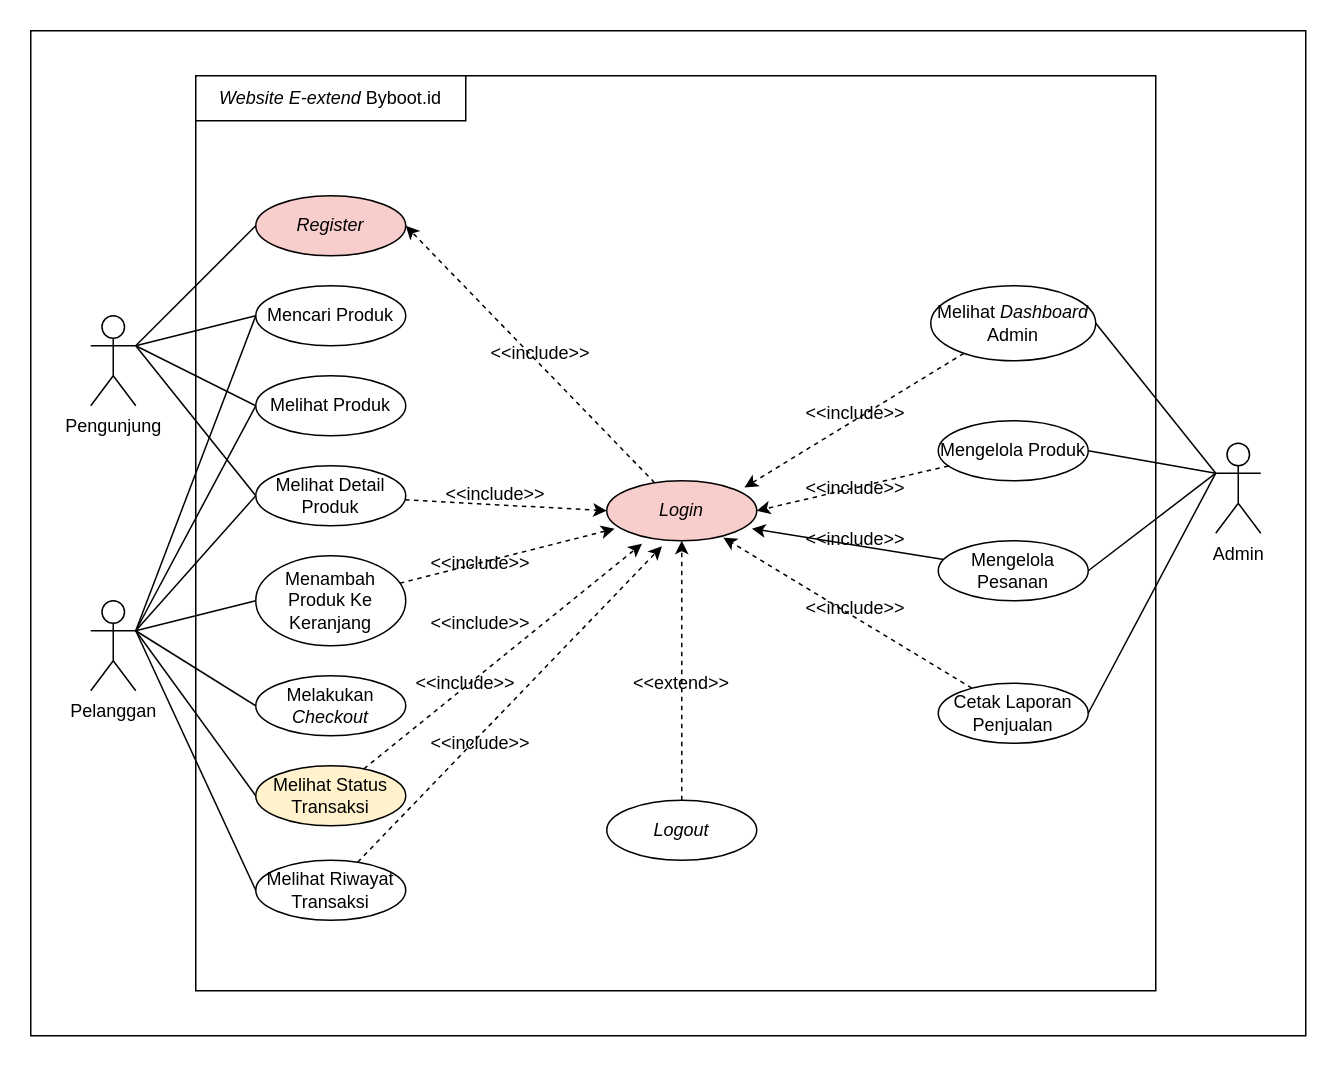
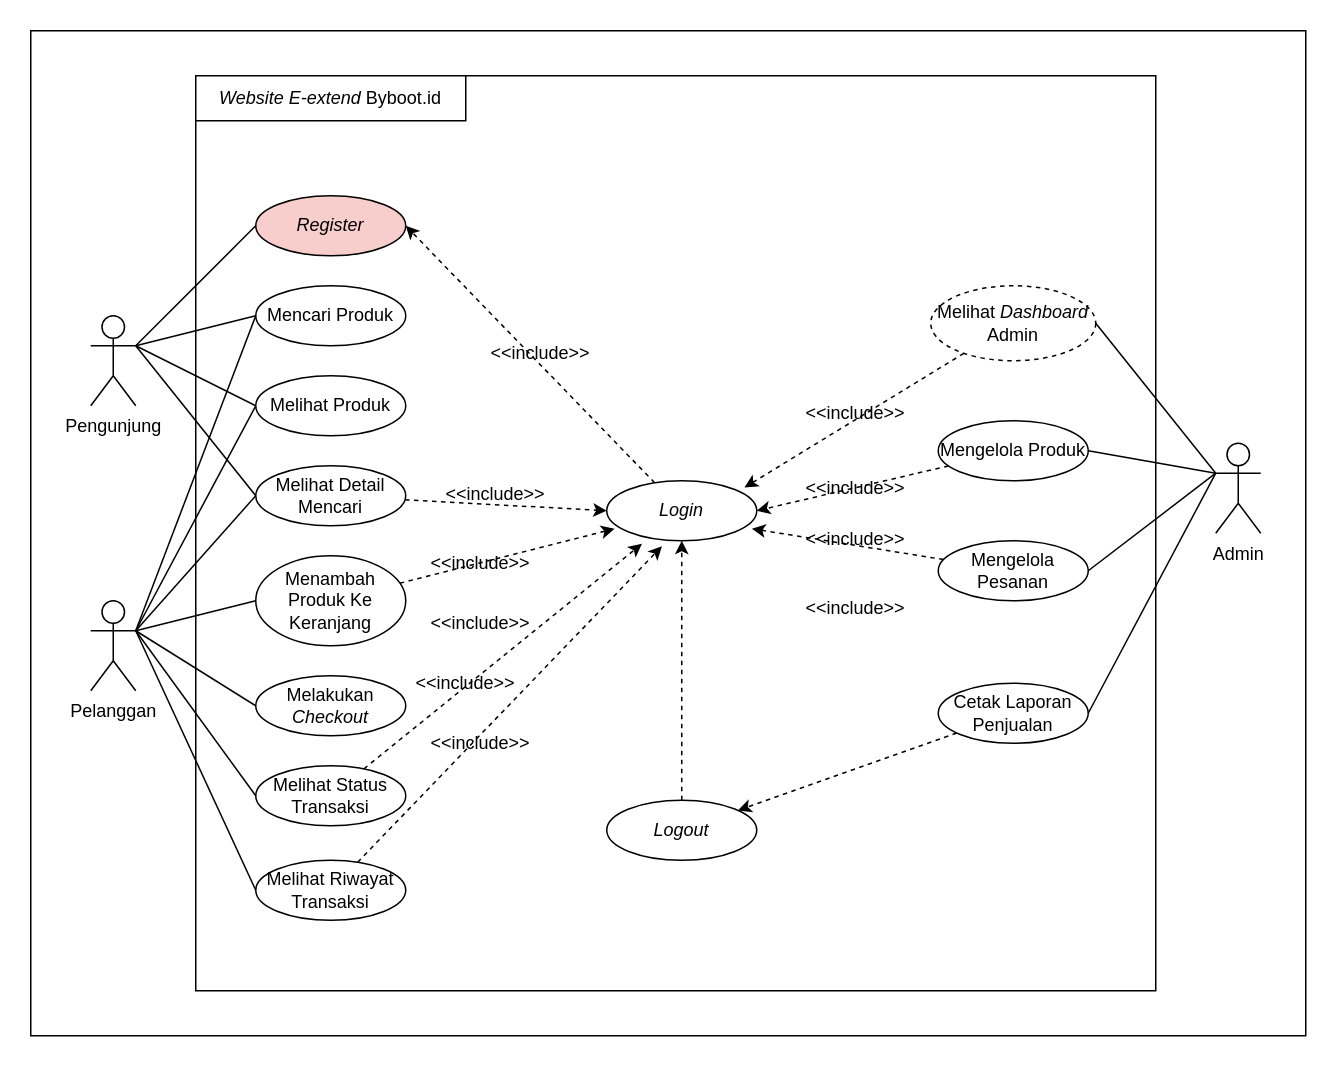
- <mxCell id="31" value="Melihat &lt;i&gt;Dashboard&lt;/i&gt; Admin" style="ellipse;whiteSpace=wrap;html=1;" vertex="1" parent="1"><mxGeometry x="620" y="190" width="110" height="50" as="geometry" /></mxCell>
+ <mxCell id="31" value="Melihat &lt;i&gt;Dashboard&lt;/i&gt; Admin" style="ellipse;whiteSpace=wrap;html=1;dashed=1;" vertex="1" parent="1"><mxGeometry x="620" y="190" width="110" height="50" as="geometry" /></mxCell>
- <mxCell id="9" value="Melihat Detail Produk" style="ellipse;whiteSpace=wrap;html=1;" vertex="1" parent="1"><mxGeometry x="170" y="310" width="100" height="40" as="geometry" /></mxCell>
+ <mxCell id="9" value="Melihat Detail Mencari" style="ellipse;whiteSpace=wrap;html=1;" vertex="1" parent="1"><mxGeometry x="170" y="310" width="100" height="40" as="geometry" /></mxCell>
- <mxCell id="43" value="&lt;i&gt;Login&lt;/i&gt;" style="ellipse;whiteSpace=wrap;html=1;fillColor=#f8cecc;" vertex="1" parent="1"><mxGeometry x="404" y="320" width="100" height="40" as="geometry" /></mxCell>
+ <mxCell id="43" value="&lt;i&gt;Login&lt;/i&gt;" style="ellipse;whiteSpace=wrap;html=1;" vertex="1" parent="1"><mxGeometry x="404" y="320" width="100" height="40" as="geometry" /></mxCell>
- <mxCell id="34" style="edgeStyle=none;rounded=0;orthogonalLoop=1;jettySize=auto;html=1;entryX=0.968;entryY=0.8;entryDx=0;entryDy=0;entryPerimeter=0;dashed=0;" edge="1" parent="1" source="35" target="43"><mxGeometry relative="1" as="geometry" /></mxCell>
+ <mxCell id="34" style="edgeStyle=none;rounded=0;orthogonalLoop=1;jettySize=auto;html=1;entryX=0.968;entryY=0.8;entryDx=0;entryDy=0;entryPerimeter=0;dashed=1;" edge="1" parent="1" source="35" target="43"><mxGeometry relative="1" as="geometry" /></mxCell>
- <mxCell id="36" style="edgeStyle=none;rounded=0;orthogonalLoop=1;jettySize=auto;html=1;entryX=0.777;entryY=0.946;entryDx=0;entryDy=0;entryPerimeter=0;dashed=1;" edge="1" parent="1" source="37" target="43"><mxGeometry relative="1" as="geometry" /></mxCell>
+ <mxCell id="36" style="edgeStyle=none;rounded=0;orthogonalLoop=1;jettySize=auto;html=1;dashed=1;" edge="1" parent="1" source="37" target="45"><mxGeometry relative="1" as="geometry" /></mxCell>
- <mxCell id="46" value="&amp;lt;&amp;lt;extend&amp;gt;&amp;gt;" style="text;html=1;strokeColor=none;fillColor=none;align=center;verticalAlign=middle;whiteSpace=wrap;rounded=0;" vertex="1" parent="1"><mxGeometry x="424" y="440" width="60" height="30" as="geometry" /></mxCell>
- <mxCell id="14" value="Melihat Status Transaksi" style="ellipse;whiteSpace=wrap;html=1;fillColor=#fff2cc;" vertex="1" parent="1"><mxGeometry x="170" y="510" width="100" height="40" as="geometry" /></mxCell>
+ <mxCell id="14" value="Melihat Status Transaksi" style="ellipse;whiteSpace=wrap;html=1;" vertex="1" parent="1"><mxGeometry x="170" y="510" width="100" height="40" as="geometry" /></mxCell>
